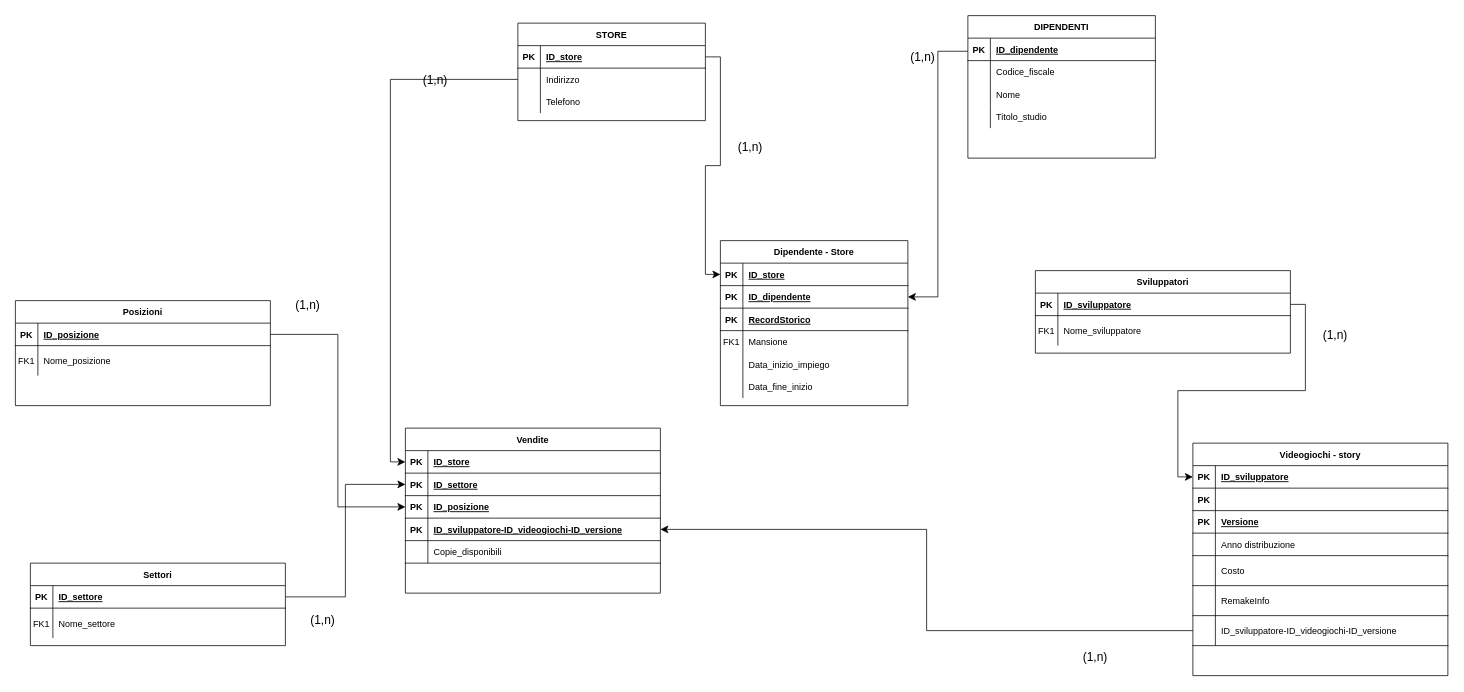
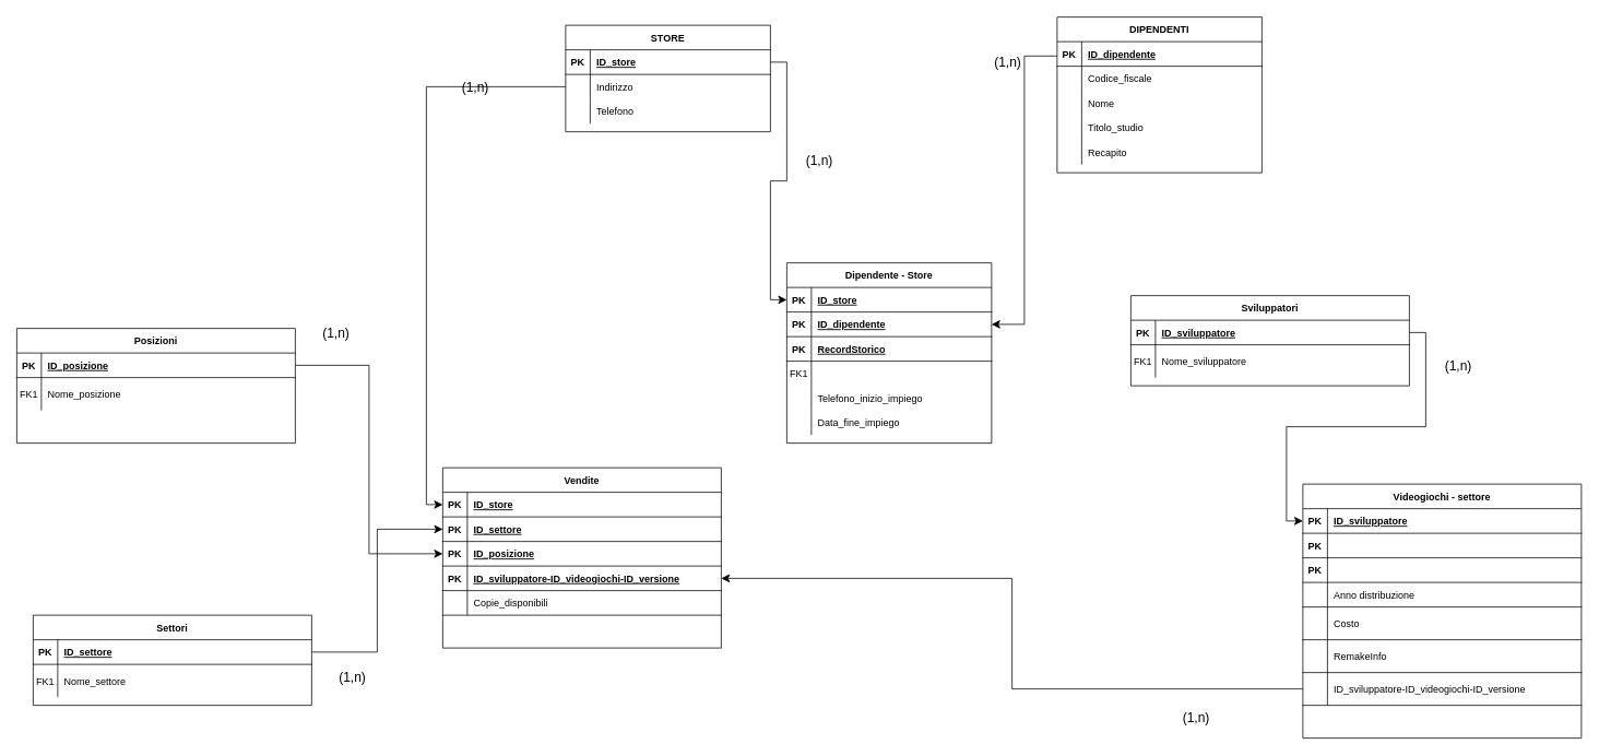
+ <mxCell id="18" value="Recapito" style="shape=partialRectangle;overflow=hidden;connectable=0;fillColor=none;top=0;left=0;bottom=0;right=0;align=left;spacingLeft=6;" parent="16" vertex="1"><mxGeometry x="30" width="220" height="30" as="geometry"><mxRectangle width="220" height="30" as="alternateBounds" /></mxGeometry></mxCell>
- <mxCell id="31" value="Mansione" style="shape=partialRectangle;overflow=hidden;connectable=0;fillColor=none;top=0;left=0;bottom=0;right=0;align=left;spacingLeft=6;" parent="29" vertex="1"><mxGeometry x="30" width="220" height="30" as="geometry"><mxRectangle width="220" height="30" as="alternateBounds" /></mxGeometry></mxCell>
- <mxCell id="34" value="Data_inizio_impiego" style="shape=partialRectangle;overflow=hidden;connectable=0;fillColor=none;top=0;left=0;bottom=0;right=0;align=left;spacingLeft=6;" parent="32" vertex="1"><mxGeometry x="30" width="220" height="30" as="geometry"><mxRectangle width="220" height="30" as="alternateBounds" /></mxGeometry></mxCell>
+ <mxCell id="34" value="Telefono_inizio_impiego" style="shape=partialRectangle;overflow=hidden;connectable=0;fillColor=none;top=0;left=0;bottom=0;right=0;align=left;spacingLeft=6;" parent="32" vertex="1"><mxGeometry x="30" width="220" height="30" as="geometry"><mxRectangle width="220" height="30" as="alternateBounds" /></mxGeometry></mxCell>
- <mxCell id="37" value="Data_fine_inizio" style="shape=partialRectangle;overflow=hidden;connectable=0;fillColor=none;top=0;left=0;bottom=0;right=0;align=left;spacingLeft=6;" parent="35" vertex="1"><mxGeometry x="30" width="220" height="30" as="geometry"><mxRectangle width="220" height="30" as="alternateBounds" /></mxGeometry></mxCell>
+ <mxCell id="37" value="Data_fine_impiego" style="shape=partialRectangle;overflow=hidden;connectable=0;fillColor=none;top=0;left=0;bottom=0;right=0;align=left;spacingLeft=6;" parent="35" vertex="1"><mxGeometry x="30" width="220" height="30" as="geometry"><mxRectangle width="220" height="30" as="alternateBounds" /></mxGeometry></mxCell>
- <mxCell id="84" value="Videogiochi - story" style="shape=table;startSize=30;container=1;collapsible=1;childLayout=tableLayout;fixedRows=1;rowLines=0;fontStyle=1;align=center;resizeLast=1;" parent="1" vertex="1"><mxGeometry x="1590" y="590" width="340" height="310" as="geometry" /></mxCell>
+ <mxCell id="84" value="Videogiochi - settore" style="shape=table;startSize=30;container=1;collapsible=1;childLayout=tableLayout;fixedRows=1;rowLines=0;fontStyle=1;align=center;resizeLast=1;" parent="1" vertex="1"><mxGeometry x="1590" y="590" width="340" height="310" as="geometry" /></mxCell>
- <mxCell id="92" value="Versione" style="shape=partialRectangle;overflow=hidden;connectable=0;fillColor=none;top=0;left=0;bottom=0;right=0;align=left;spacingLeft=6;fontStyle=5;" parent="90" vertex="1"><mxGeometry x="30" width="310" height="30" as="geometry"><mxRectangle width="310" height="30" as="alternateBounds" /></mxGeometry></mxCell>
